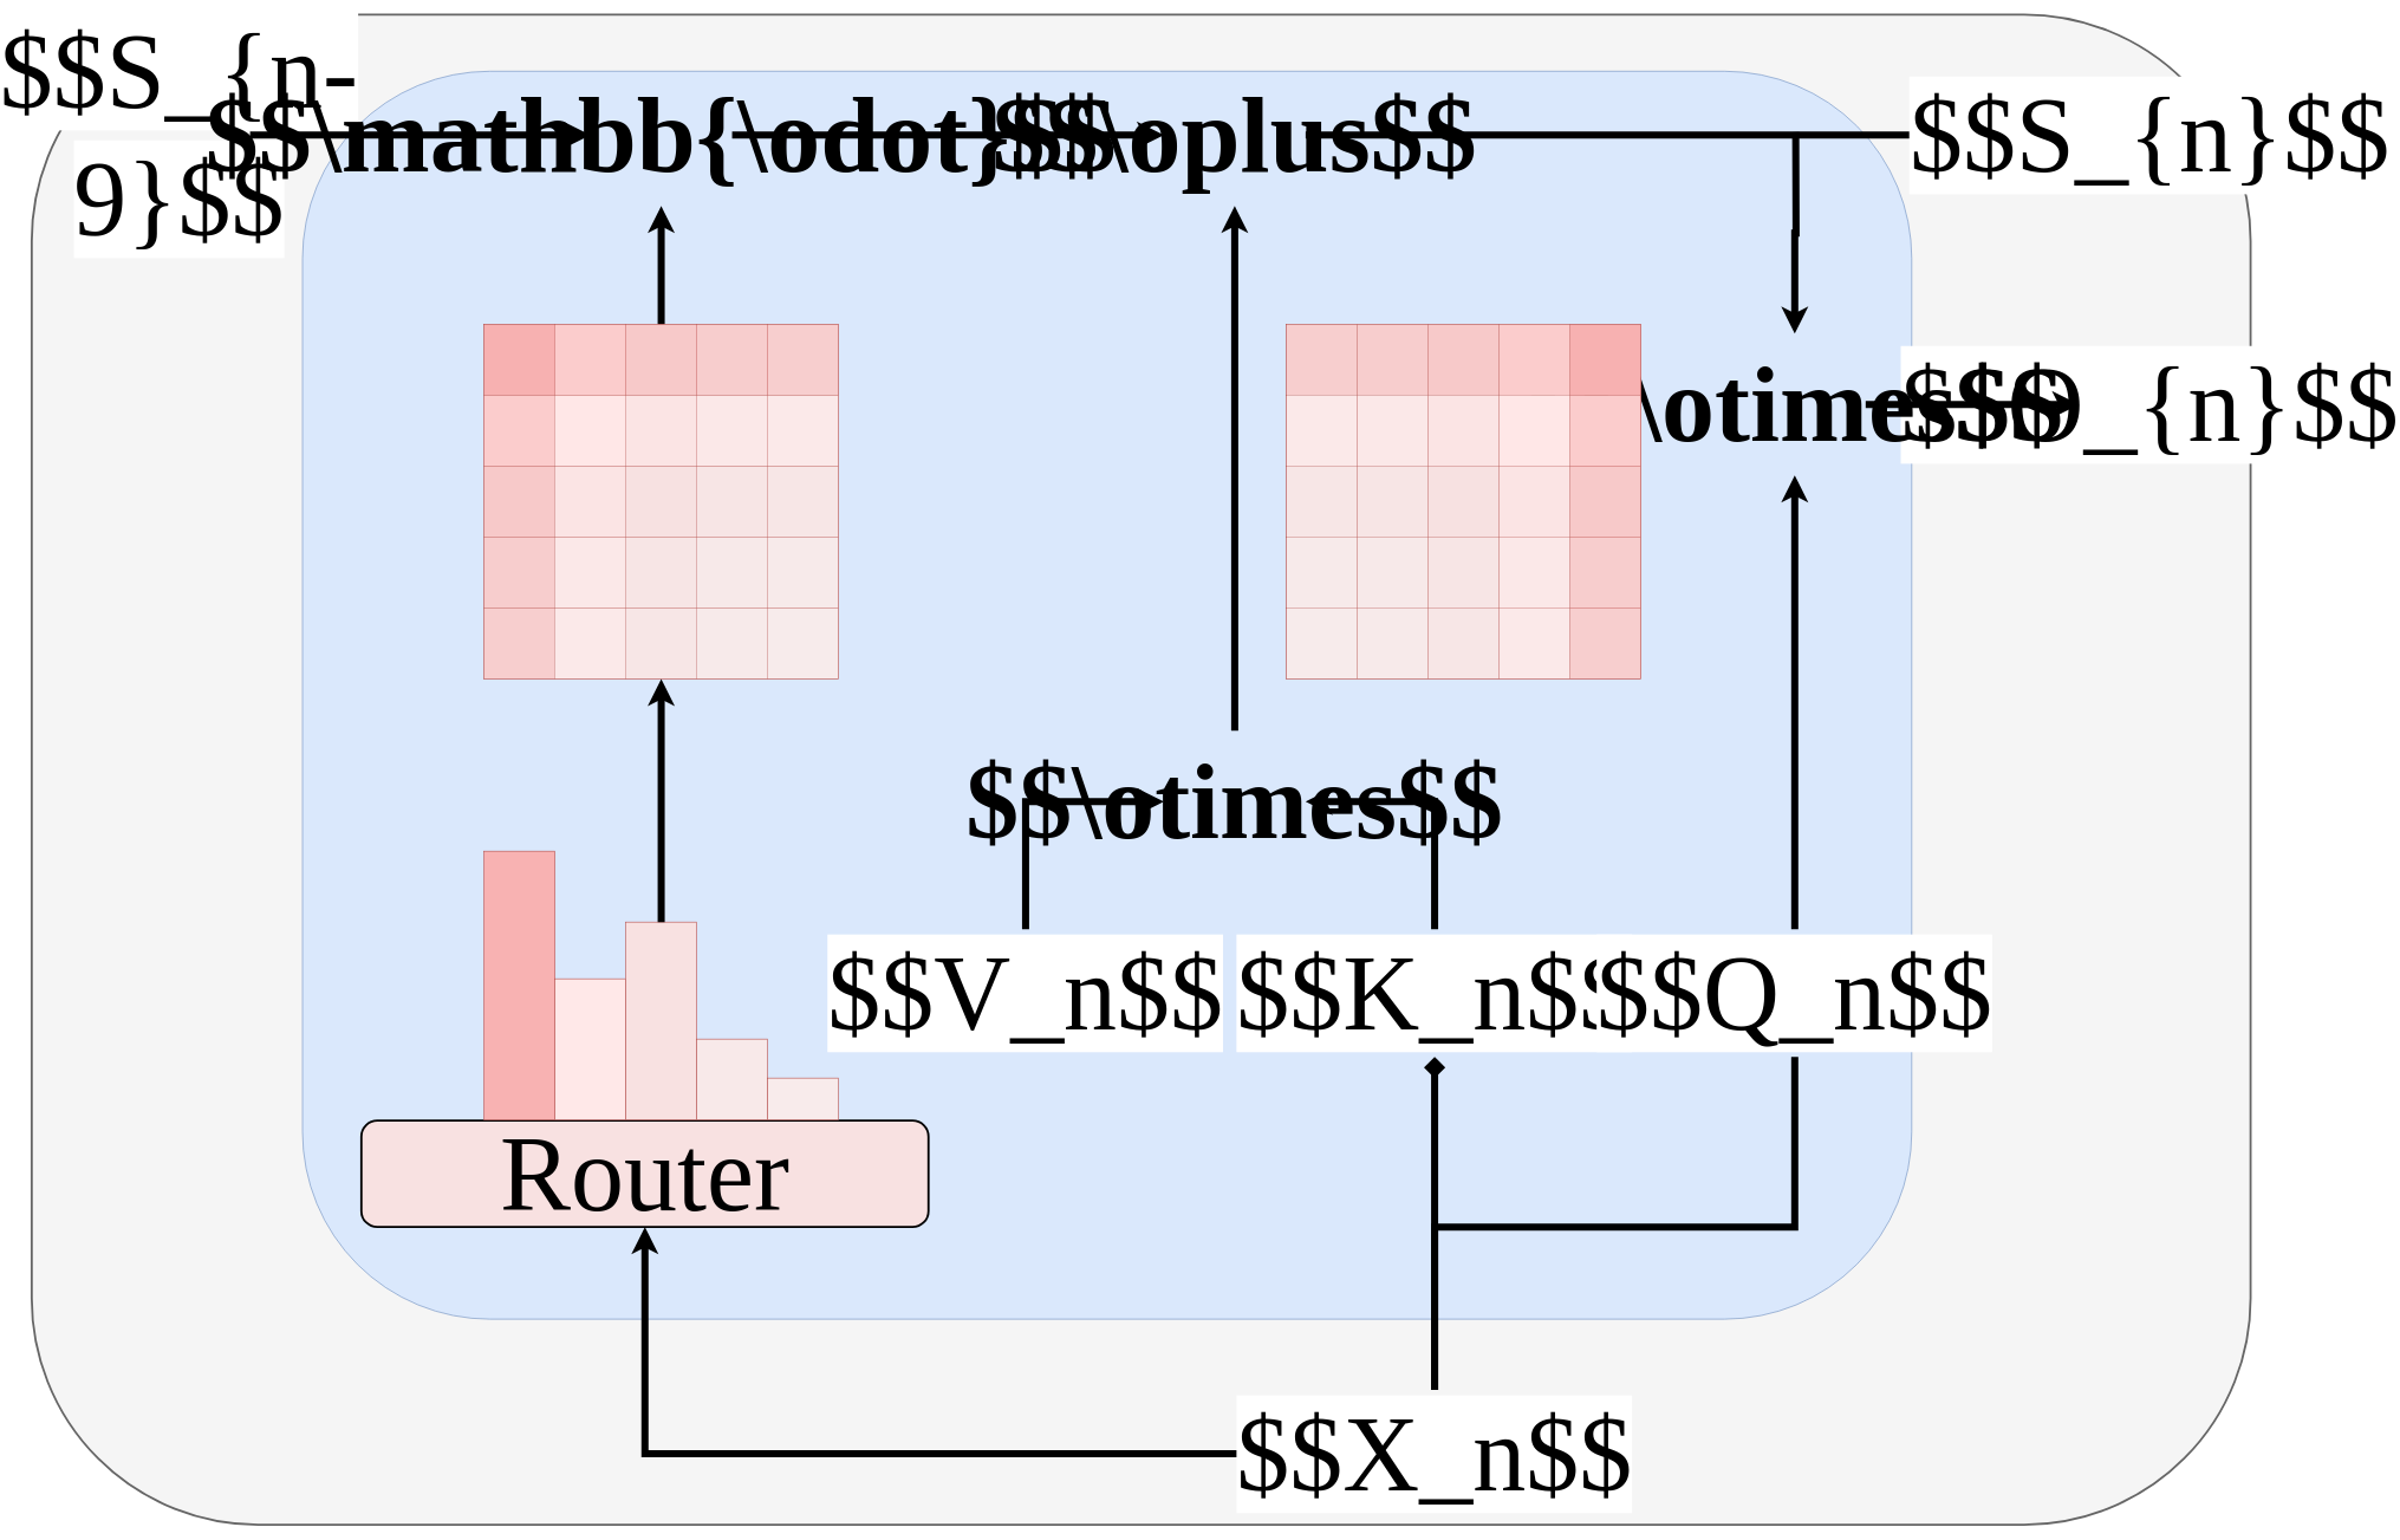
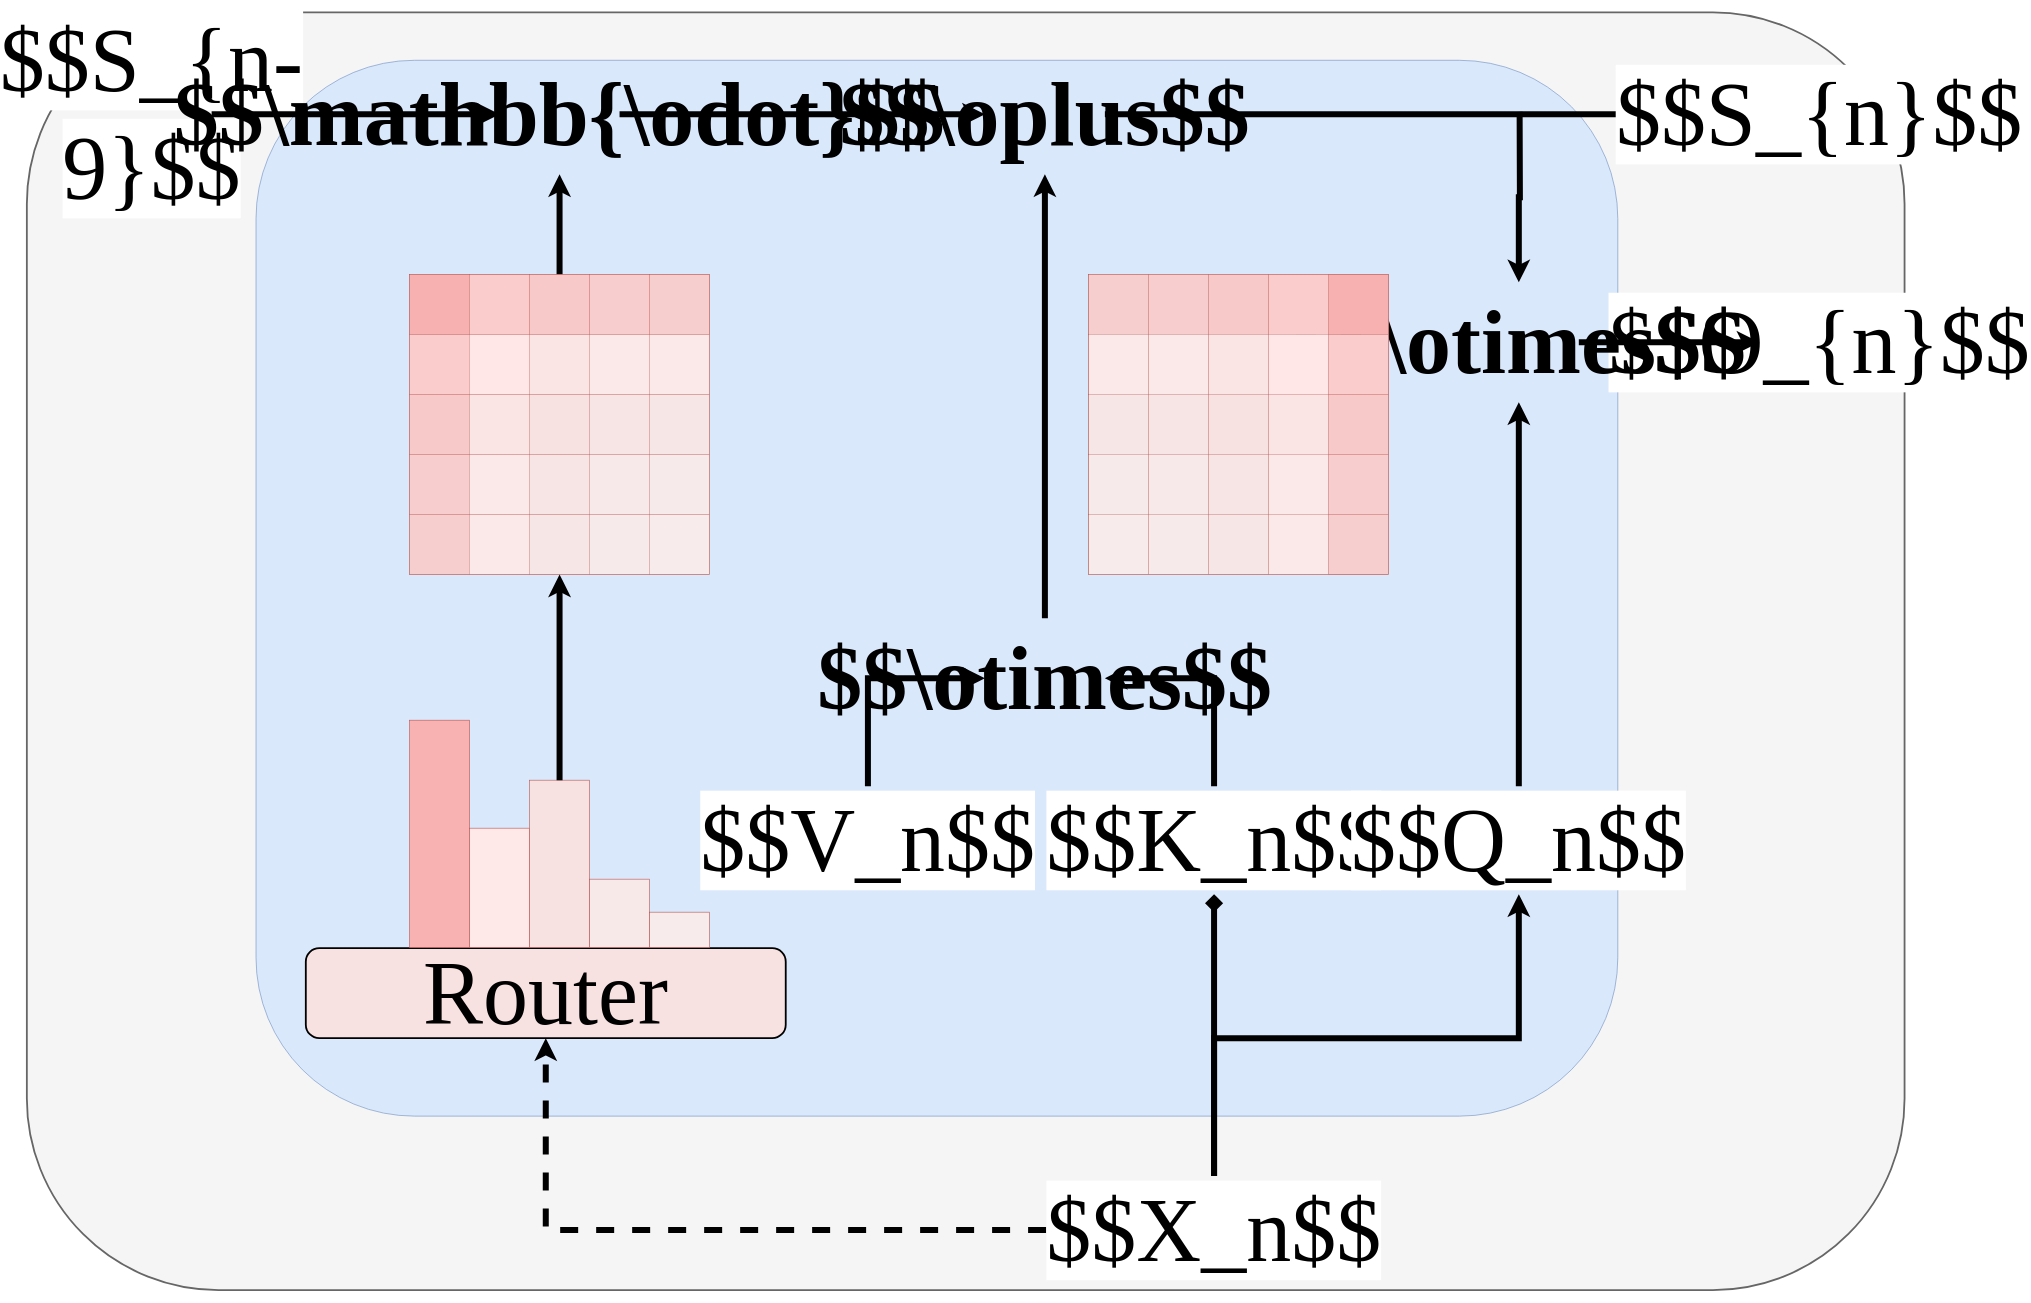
- <mxCell id="11" style="edgeStyle=orthogonalEdgeStyle;rounded=0;orthogonalLoop=1;jettySize=auto;html=1;exitX=0.5;exitY=0;exitDx=0;exitDy=0;entryX=0.5;entryY=1;entryDx=0;entryDy=0;strokeWidth=10;fontSize=150;endArrow=none;" parent="1" source="13" target="9" edge="1"><mxGeometry relative="1" as="geometry"><Array as="points"><mxPoint x="1999" y="1730" /><mxPoint x="2507" y="1730" /></Array></mxGeometry></mxCell>
+ <mxCell id="11" style="edgeStyle=orthogonalEdgeStyle;rounded=0;orthogonalLoop=1;jettySize=auto;html=1;exitX=0.5;exitY=0;exitDx=0;exitDy=0;entryX=0.5;entryY=1;entryDx=0;entryDy=0;strokeWidth=10;fontSize=150;" parent="1" source="13" target="9" edge="1"><mxGeometry relative="1" as="geometry"><Array as="points"><mxPoint x="1999" y="1730" /><mxPoint x="2507" y="1730" /></Array></mxGeometry></mxCell>
- <mxCell id="12" style="edgeStyle=orthogonalEdgeStyle;rounded=0;orthogonalLoop=1;jettySize=auto;html=1;exitX=0;exitY=0.5;exitDx=0;exitDy=0;entryX=0.5;entryY=1;entryDx=0;entryDy=0;strokeWidth=10;fontSize=150;" parent="1" source="13" target="40" edge="1"><mxGeometry relative="1" as="geometry" /></mxCell>
+ <mxCell id="12" style="edgeStyle=orthogonalEdgeStyle;rounded=0;orthogonalLoop=1;jettySize=auto;html=1;exitX=0;exitY=0.5;exitDx=0;exitDy=0;entryX=0.5;entryY=1;entryDx=0;entryDy=0;strokeWidth=10;fontSize=150;dashed=1;" parent="1" source="13" target="40" edge="1"><mxGeometry relative="1" as="geometry" /></mxCell>
